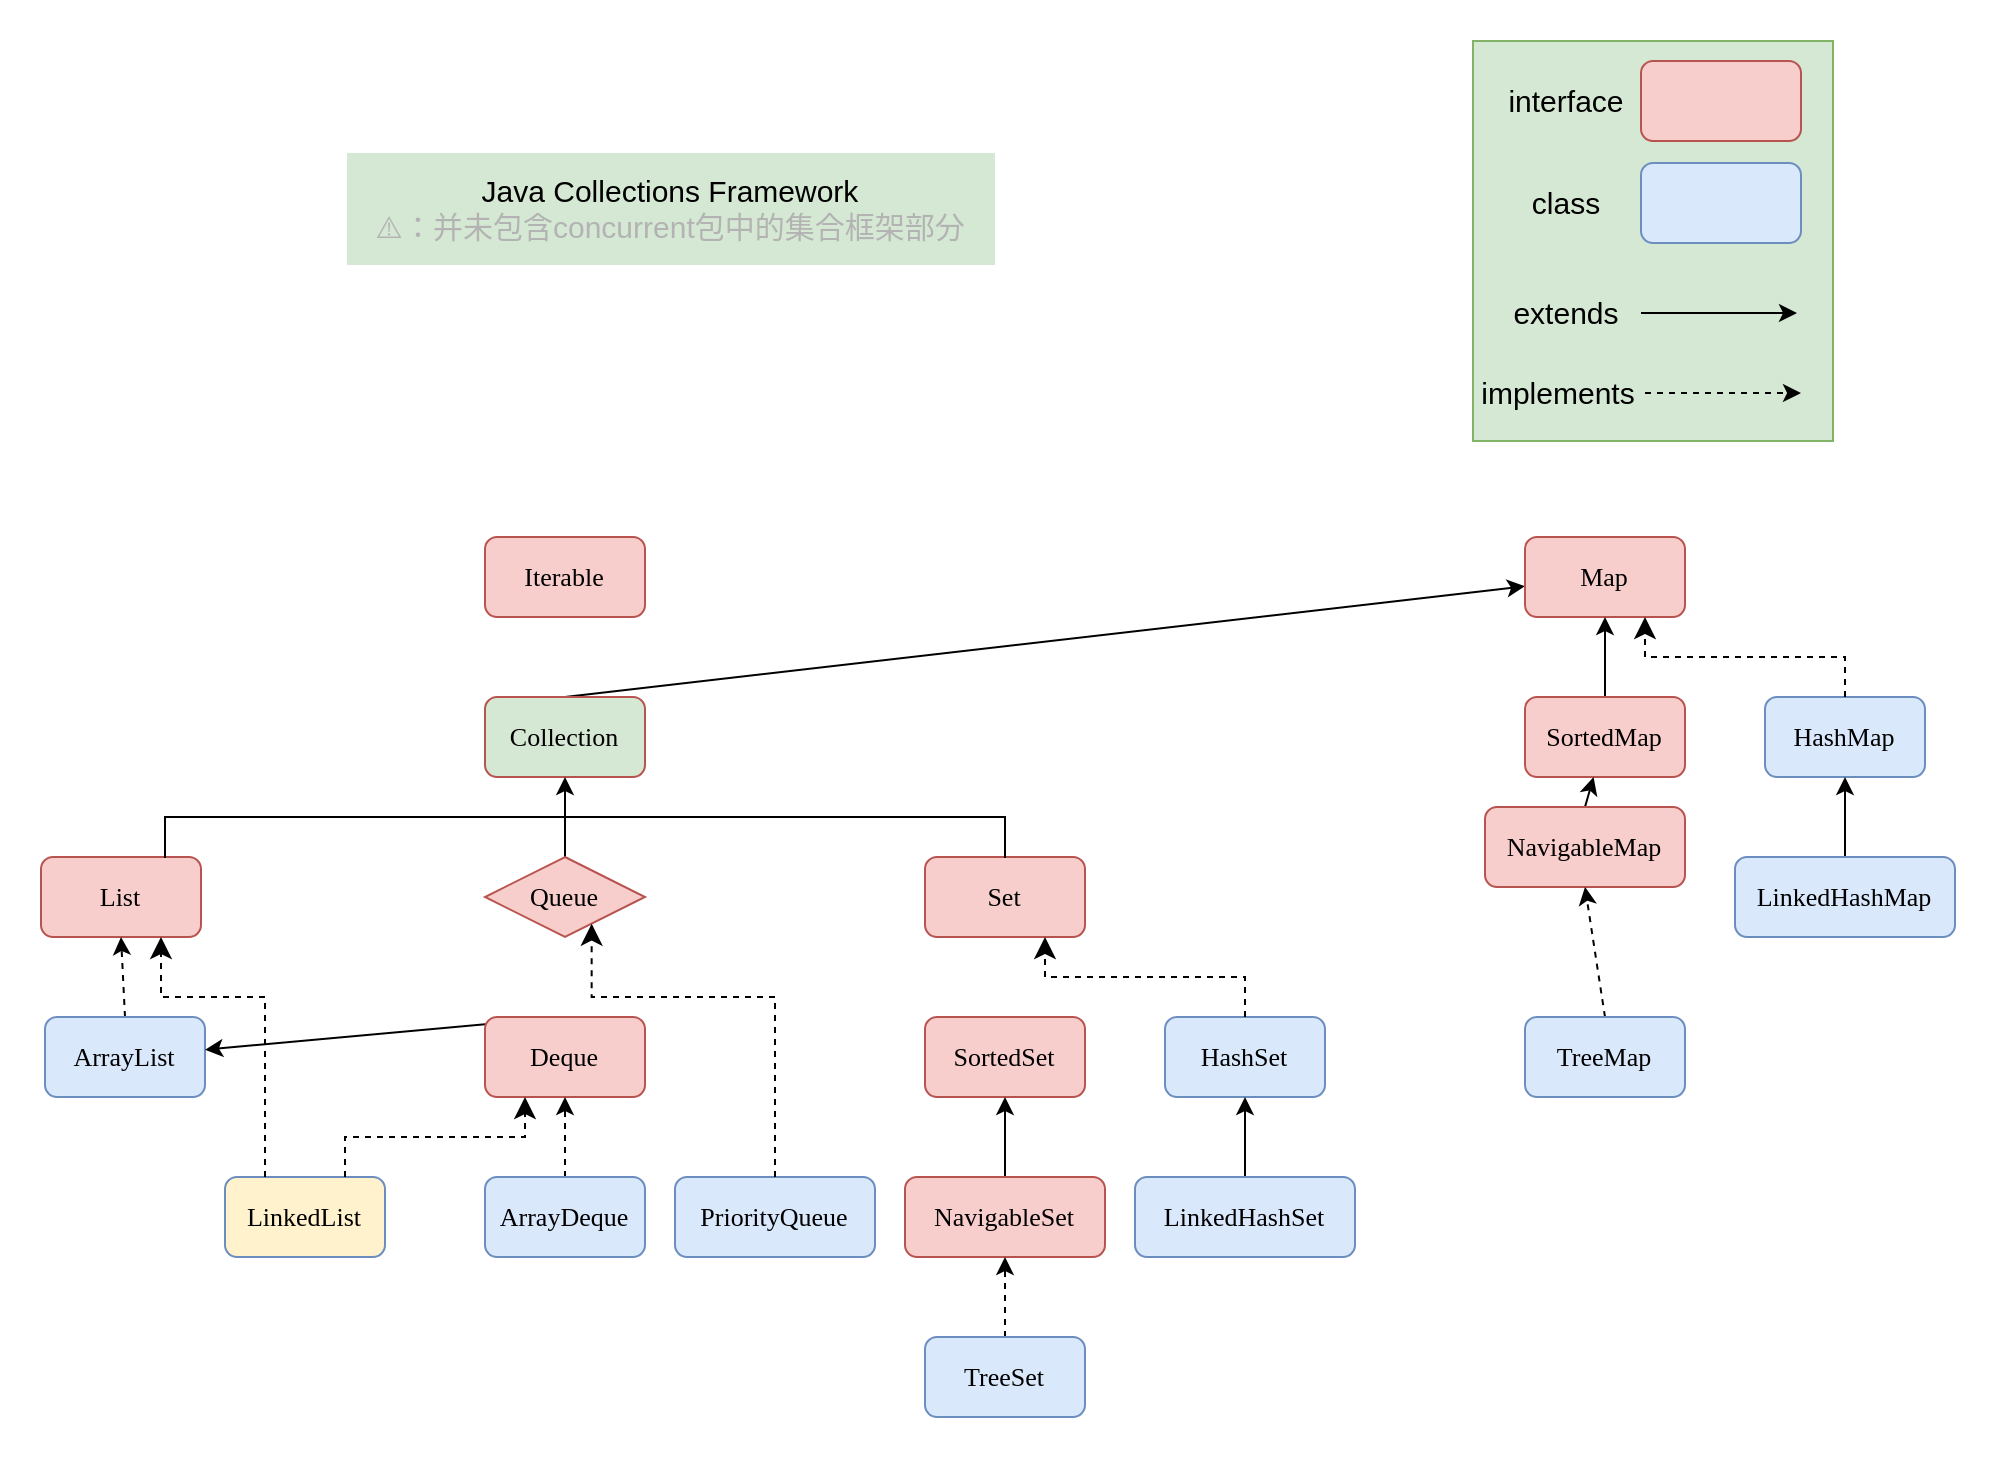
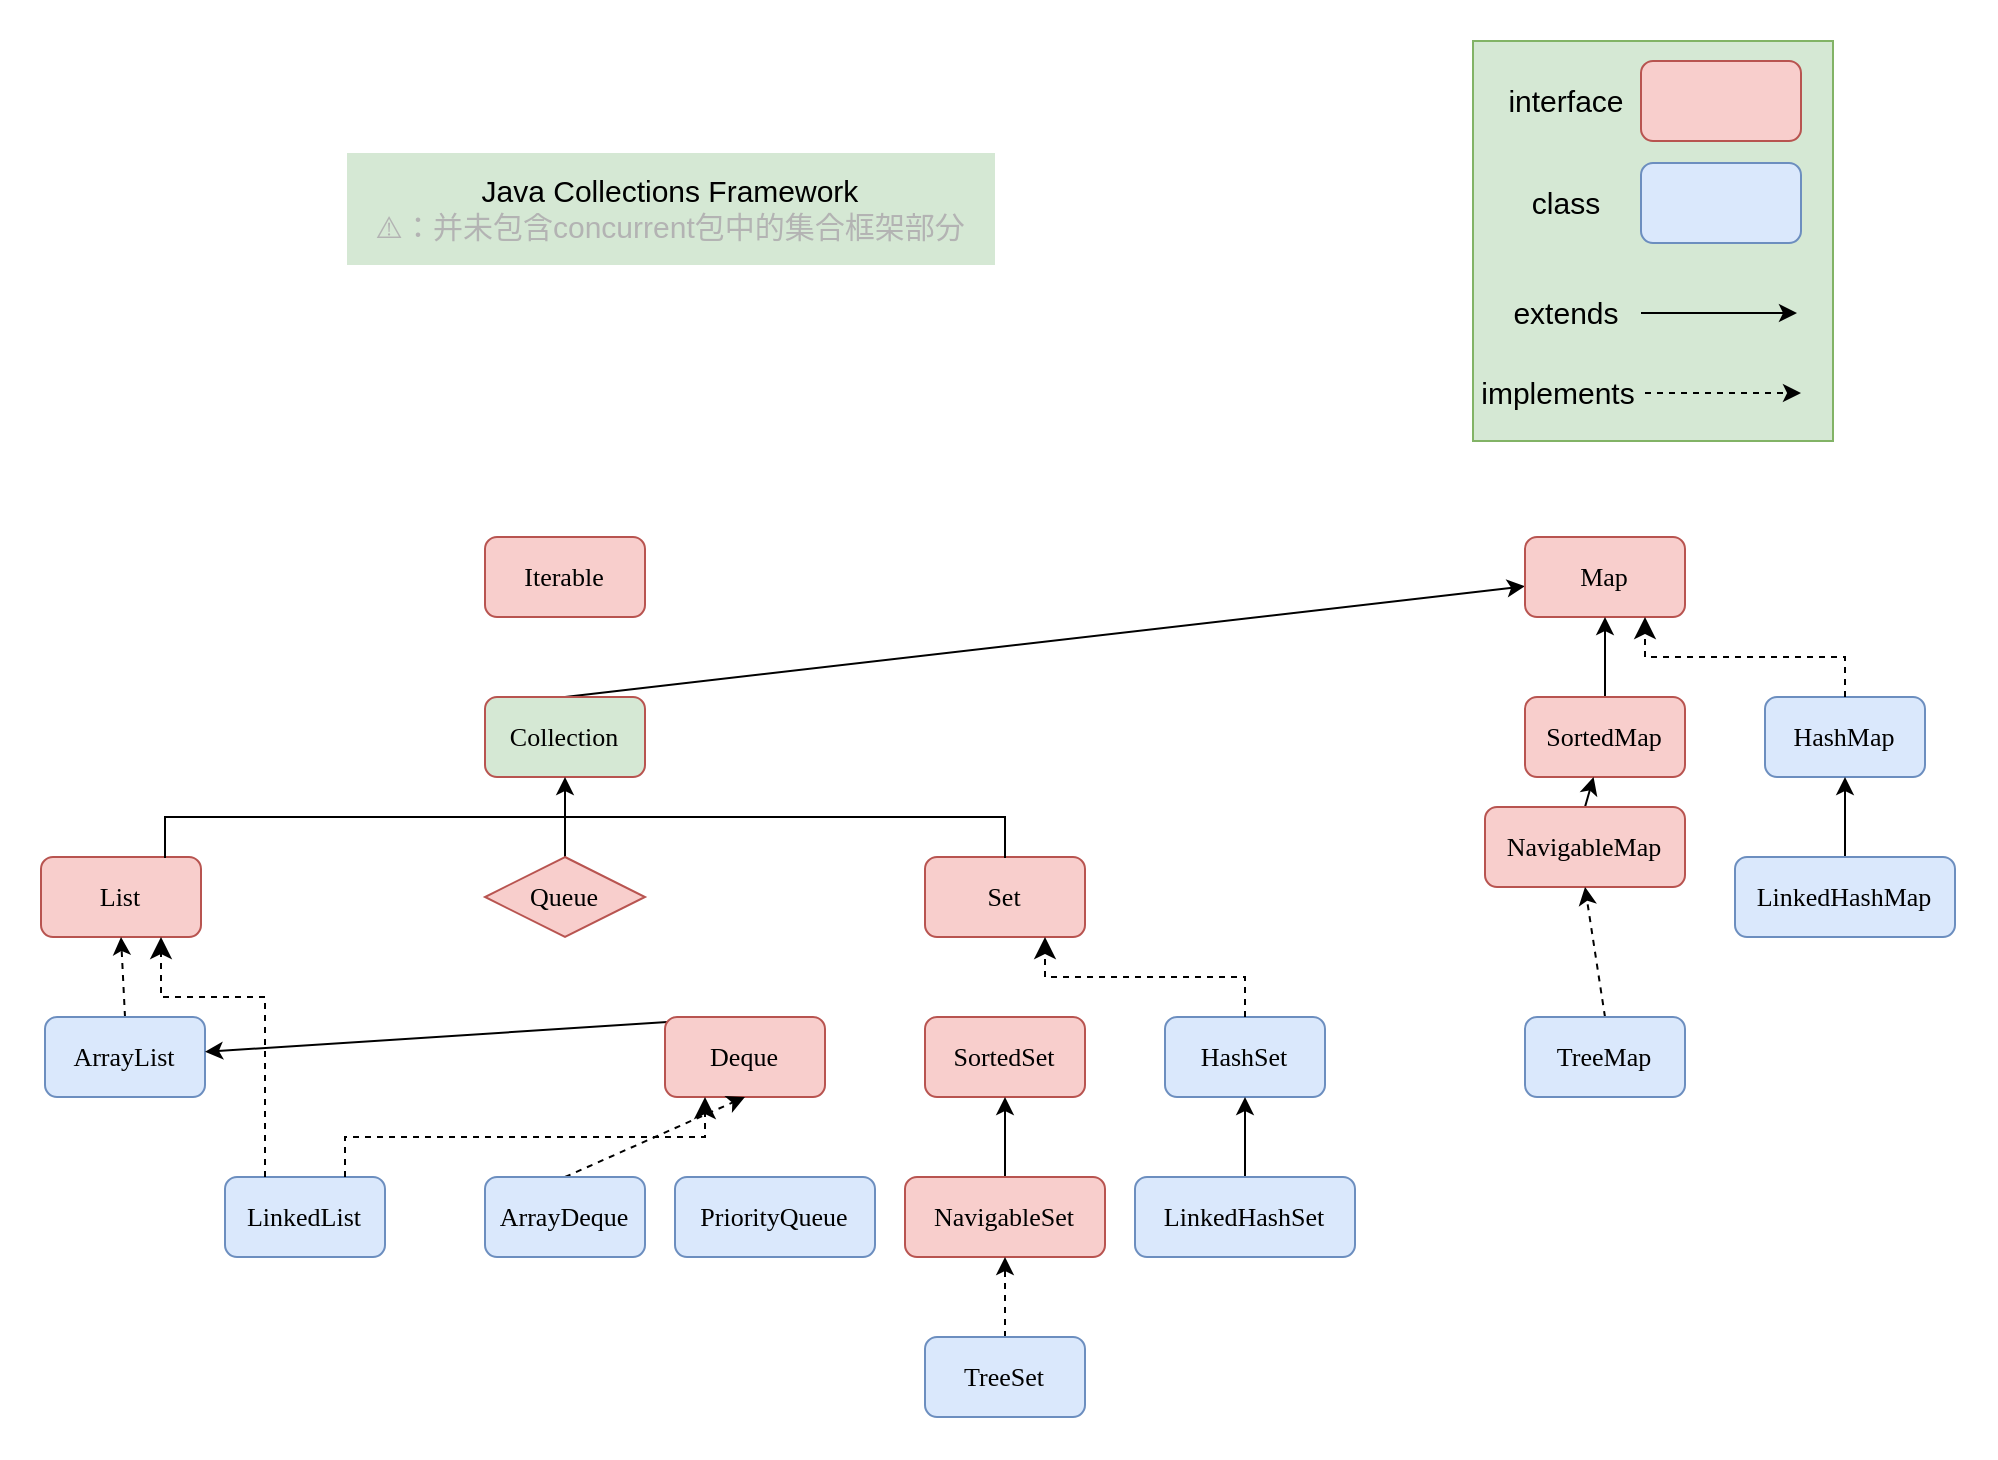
- <mxCell id="19" value="" style="edgeStyle=elbowEdgeStyle;elbow=vertical;endArrow=classic;html=1;curved=0;rounded=0;endSize=8;startSize=8;fontFamily=Verdana;fontSize=13;entryX=0.75;entryY=1;entryDx=0;entryDy=0;dashed=1;exitX=0.5;exitY=0;exitDx=0;exitDy=0;" parent="1" source="18" target="8" edge="1"><mxGeometry width="50" height="50" relative="1" as="geometry"><mxPoint x="402" y="588" as="sourcePoint" /><mxPoint x="452" y="538" as="targetPoint" /><Array as="points"><mxPoint x="352" y="498" /></Array></mxGeometry></mxCell>
- <mxCell id="15" value="Deque" style="rounded=1;whiteSpace=wrap;html=1;fillColor=#f8cecc;strokeColor=#b85450;fontStyle=0;fontFamily=Verdana;fontSize=13;" parent="1" vertex="1"><mxGeometry x="242" y="508" width="80" height="40" as="geometry" /></mxCell>
+ <mxCell id="15" value="Deque" style="rounded=1;whiteSpace=wrap;html=1;fillColor=#f8cecc;strokeColor=#b85450;fontStyle=0;fontFamily=Verdana;fontSize=13;" parent="1" vertex="1"><mxGeometry x="332" y="508" width="80" height="40" as="geometry" /></mxCell>
- <mxCell id="20" value="LinkedList" style="rounded=1;whiteSpace=wrap;html=1;fillColor=#fff2cc;strokeColor=#6c8ebf;fontStyle=0;fontFamily=Verdana;fontSize=13;" parent="1" vertex="1"><mxGeometry x="112" y="588" width="80" height="40" as="geometry" /></mxCell>
+ <mxCell id="20" value="LinkedList" style="rounded=1;whiteSpace=wrap;html=1;fillColor=#dae8fc;strokeColor=#6c8ebf;fontStyle=0;fontFamily=Verdana;fontSize=13;" parent="1" vertex="1"><mxGeometry x="112" y="588" width="80" height="40" as="geometry" /></mxCell>
